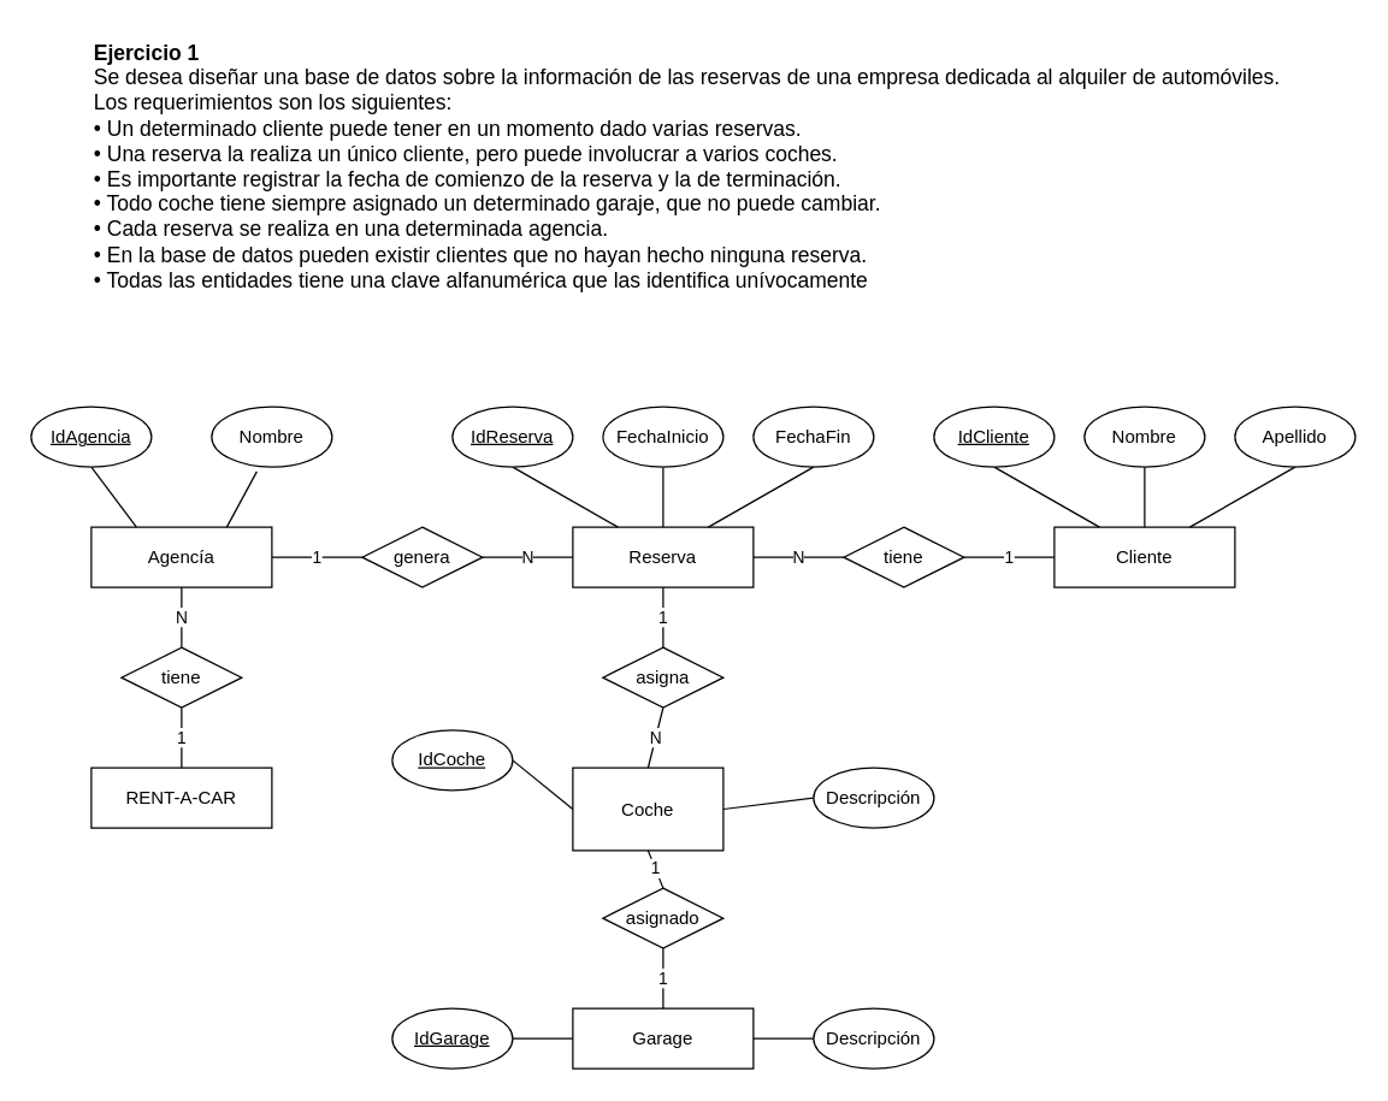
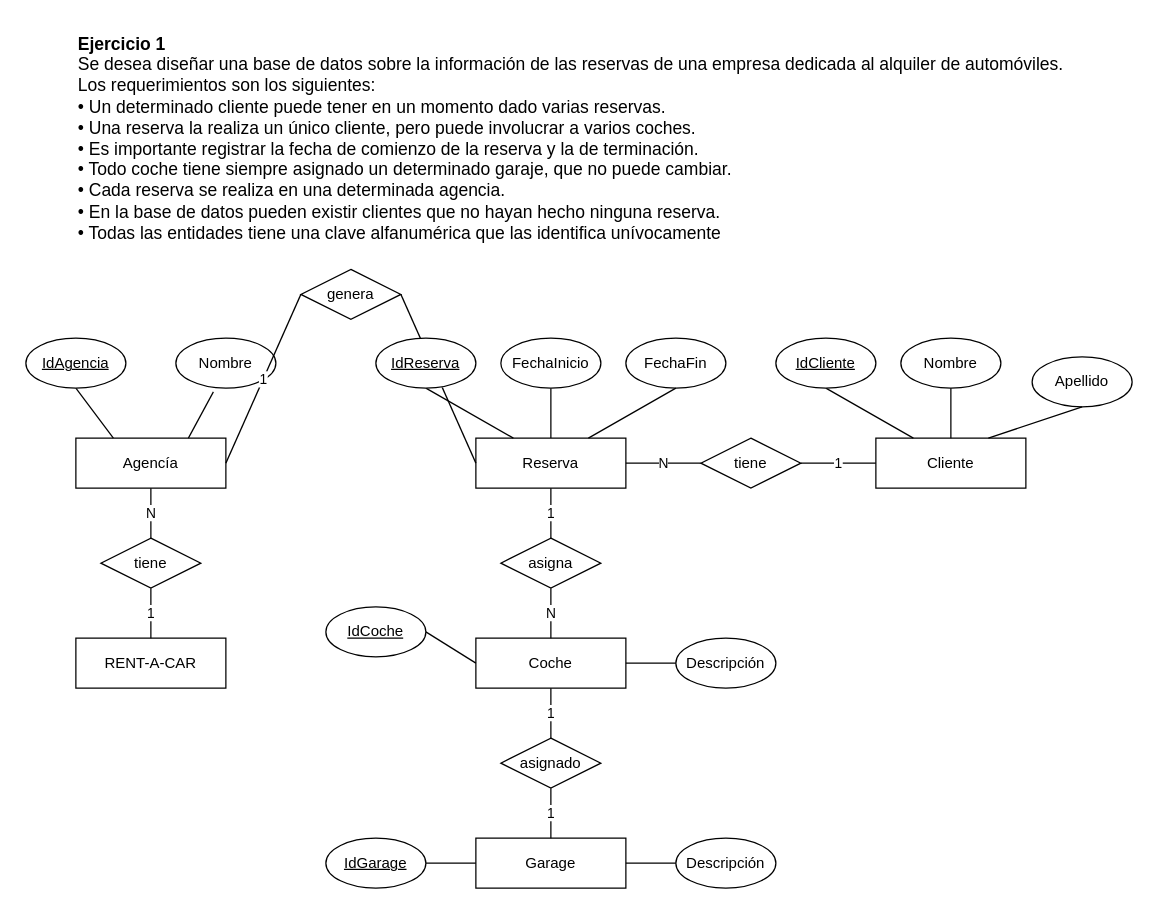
- <mxCell id="8" value="Apellido" style="ellipse;whiteSpace=wrap;html=1;align=center;" parent="1" vertex="1"><mxGeometry x="820" width="80" height="40" as="geometry" y="270" /></mxCell>
+ <mxCell id="8" value="Apellido" style="ellipse;whiteSpace=wrap;html=1;align=center;" parent="1" vertex="1"><mxGeometry x="825" y="285" width="80" height="40" as="geometry" /></mxCell>
- <mxCell id="34" value="genera" style="shape=rhombus;perimeter=rhombusPerimeter;whiteSpace=wrap;html=1;align=center;" parent="1" vertex="1"><mxGeometry x="240" y="350" width="80" height="40" as="geometry" /></mxCell>
+ <mxCell id="34" value="genera" style="shape=rhombus;perimeter=rhombusPerimeter;whiteSpace=wrap;html=1;align=center;" parent="1" vertex="1"><mxGeometry x="240" y="215" width="80" height="40" as="geometry" /></mxCell>
- <mxCell id="5" value="Coche" style="whiteSpace=wrap;html=1;align=center;fillColor=#FFFFFF;" parent="1" vertex="1"><mxGeometry x="380" y="510" width="100" height="55" as="geometry" /></mxCell>
+ <mxCell id="5" value="Coche" style="whiteSpace=wrap;html=1;align=center;fillColor=#FFFFFF;" parent="1" vertex="1"><mxGeometry x="380" y="510" width="120" height="40" as="geometry" /></mxCell>
